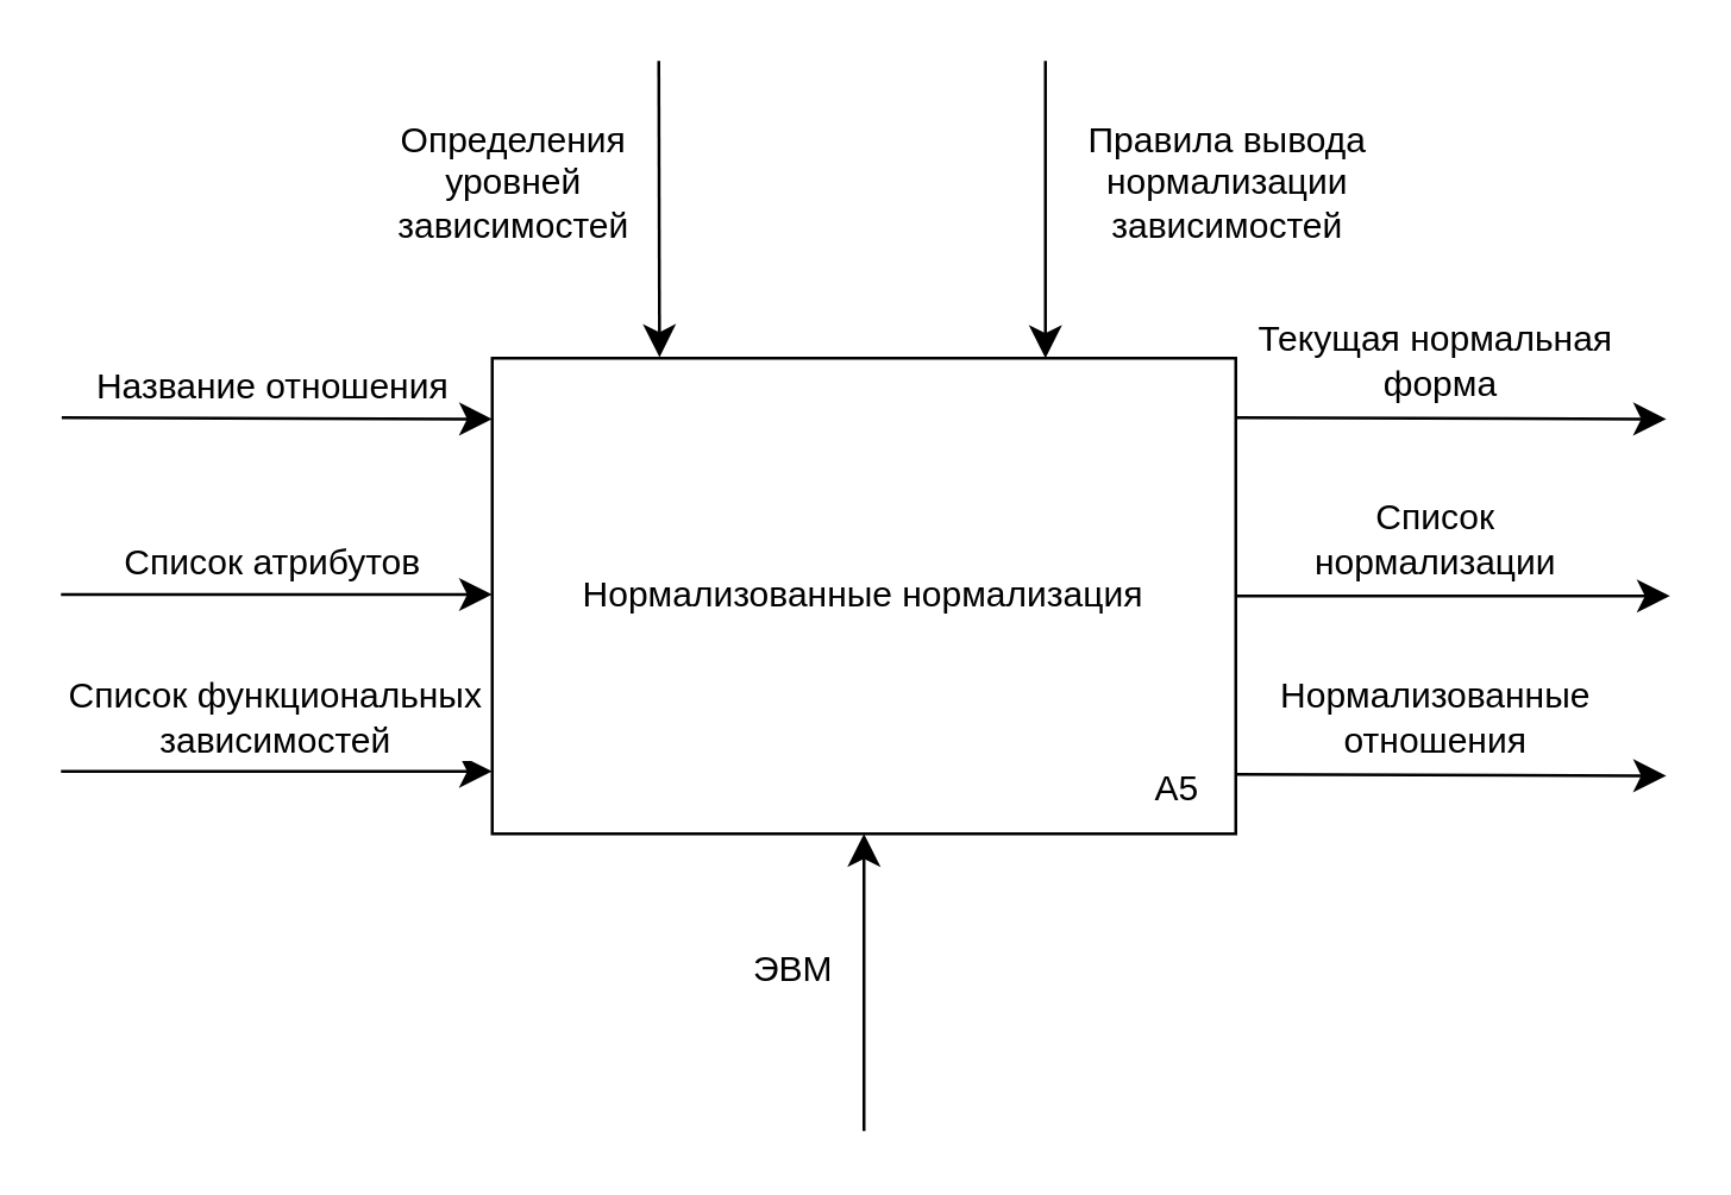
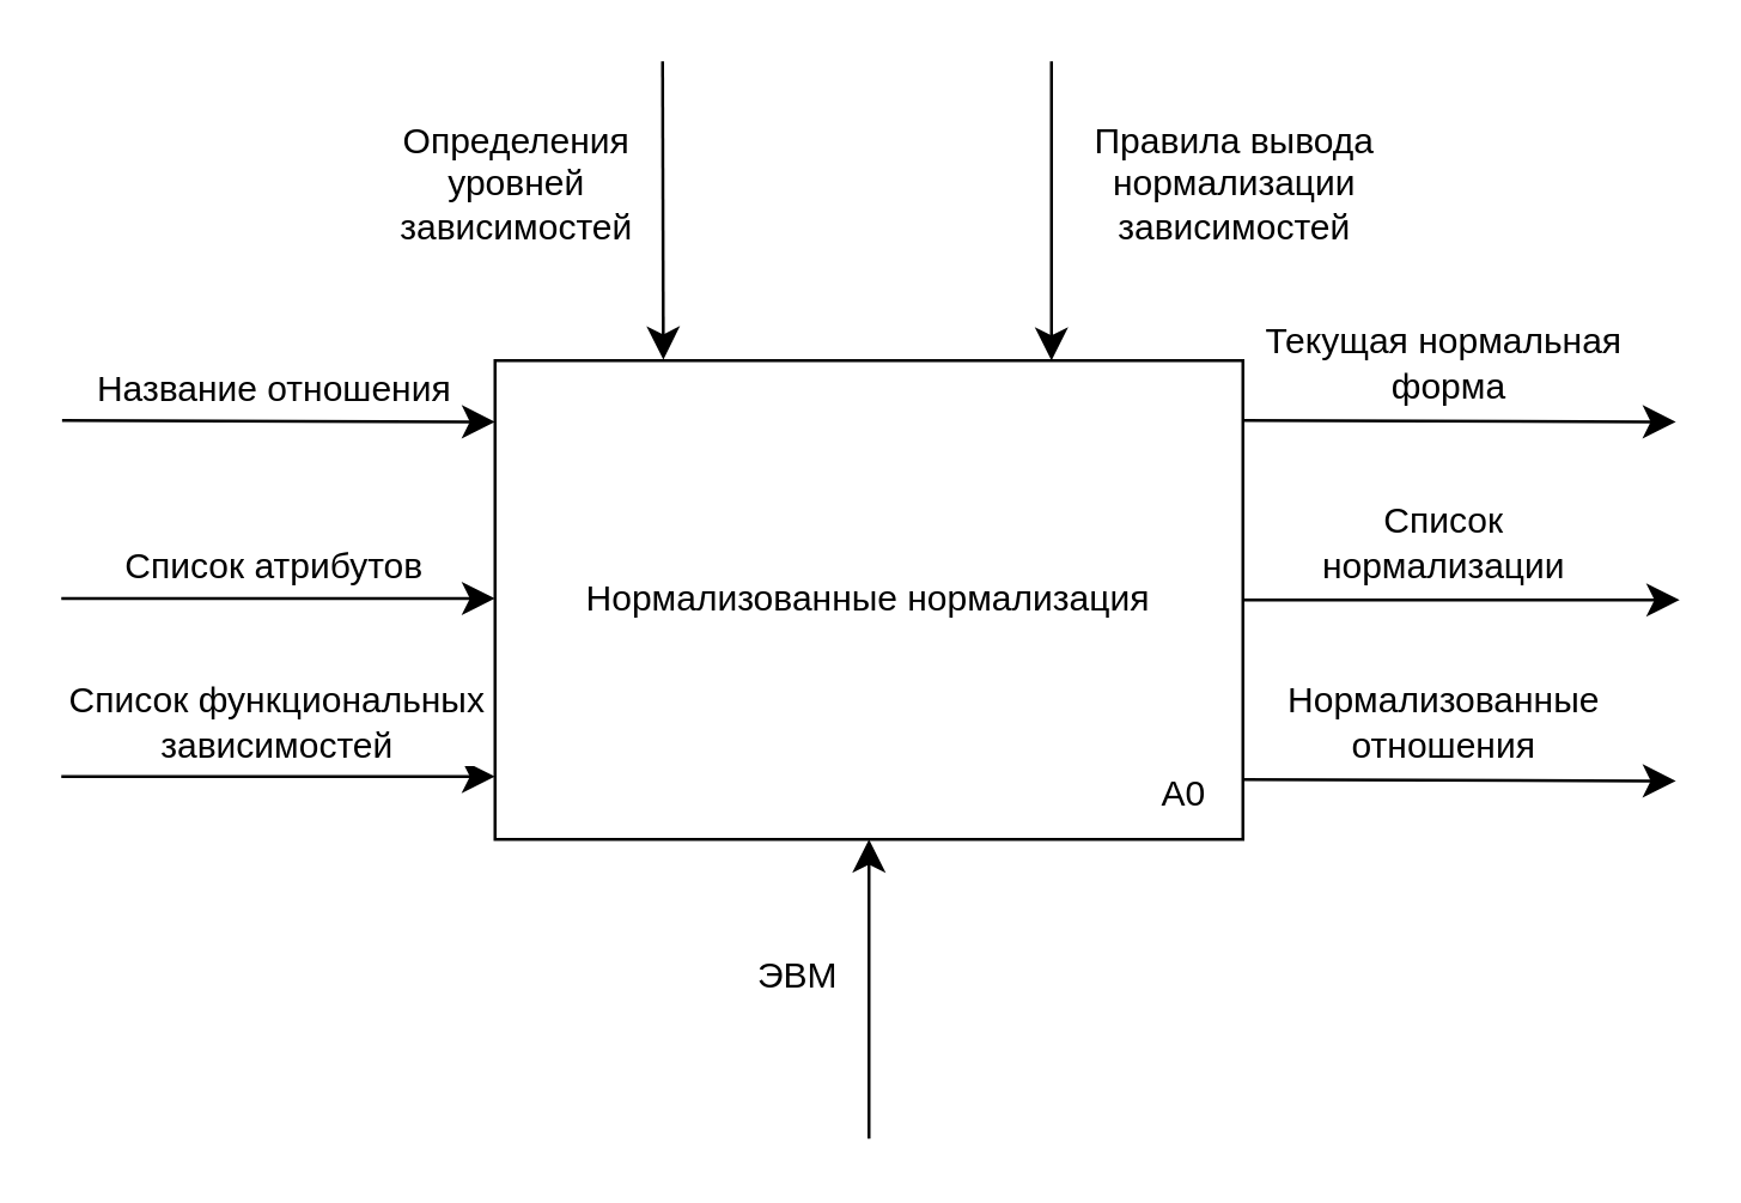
- <mxCell id="5" value="A5" style="text;html=1;align=center;verticalAlign=middle;whiteSpace=wrap;rounded=0;" vertex="1" parent="2"><mxGeometry x="211" y="130" width="39" height="30" as="geometry" /></mxCell>
+ <mxCell id="5" value="A0" style="text;html=1;align=center;verticalAlign=middle;whiteSpace=wrap;rounded=0;" vertex="1" parent="2"><mxGeometry x="211" y="130" width="39" height="30" as="geometry" /></mxCell>
